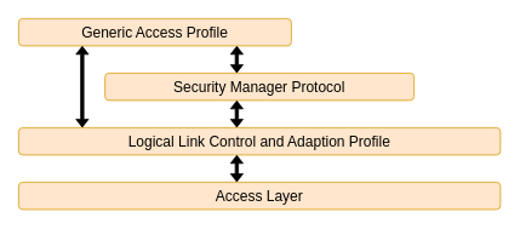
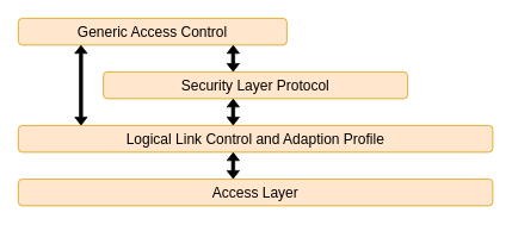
- <mxCell id="2" value="&lt;font style=&quot;font-size: 16px&quot;&gt;Generic Access Profile&lt;/font&gt;" style="rounded=1;whiteSpace=wrap;html=1;fillColor=#ffe6cc;strokeColor=#d79b00;" parent="1" vertex="1"><mxGeometry x="20" y="20" width="300" height="30" as="geometry" /></mxCell>
+ <mxCell id="2" value="&lt;font style=&quot;font-size: 16px&quot;&gt;Generic Access Control&lt;/font&gt;" style="rounded=1;whiteSpace=wrap;html=1;fillColor=#ffe6cc;strokeColor=#d79b00;" parent="1" vertex="1"><mxGeometry x="20" y="20" width="300" height="30" as="geometry" /></mxCell>
- <mxCell id="4" value="&lt;font style=&quot;font-size: 16px&quot;&gt;Security Manager Protocol&lt;/font&gt;" style="rounded=1;whiteSpace=wrap;html=1;fillColor=#ffe6cc;strokeColor=#d79b00;" parent="1" vertex="1"><mxGeometry x="115" y="80" width="340" height="30" as="geometry" /></mxCell>
+ <mxCell id="4" value="&lt;font style=&quot;font-size: 16px&quot;&gt;Security Layer Protocol&lt;/font&gt;" style="rounded=1;whiteSpace=wrap;html=1;fillColor=#ffe6cc;strokeColor=#d79b00;" parent="1" vertex="1"><mxGeometry x="115" y="80" width="340" height="30" as="geometry" /></mxCell>
